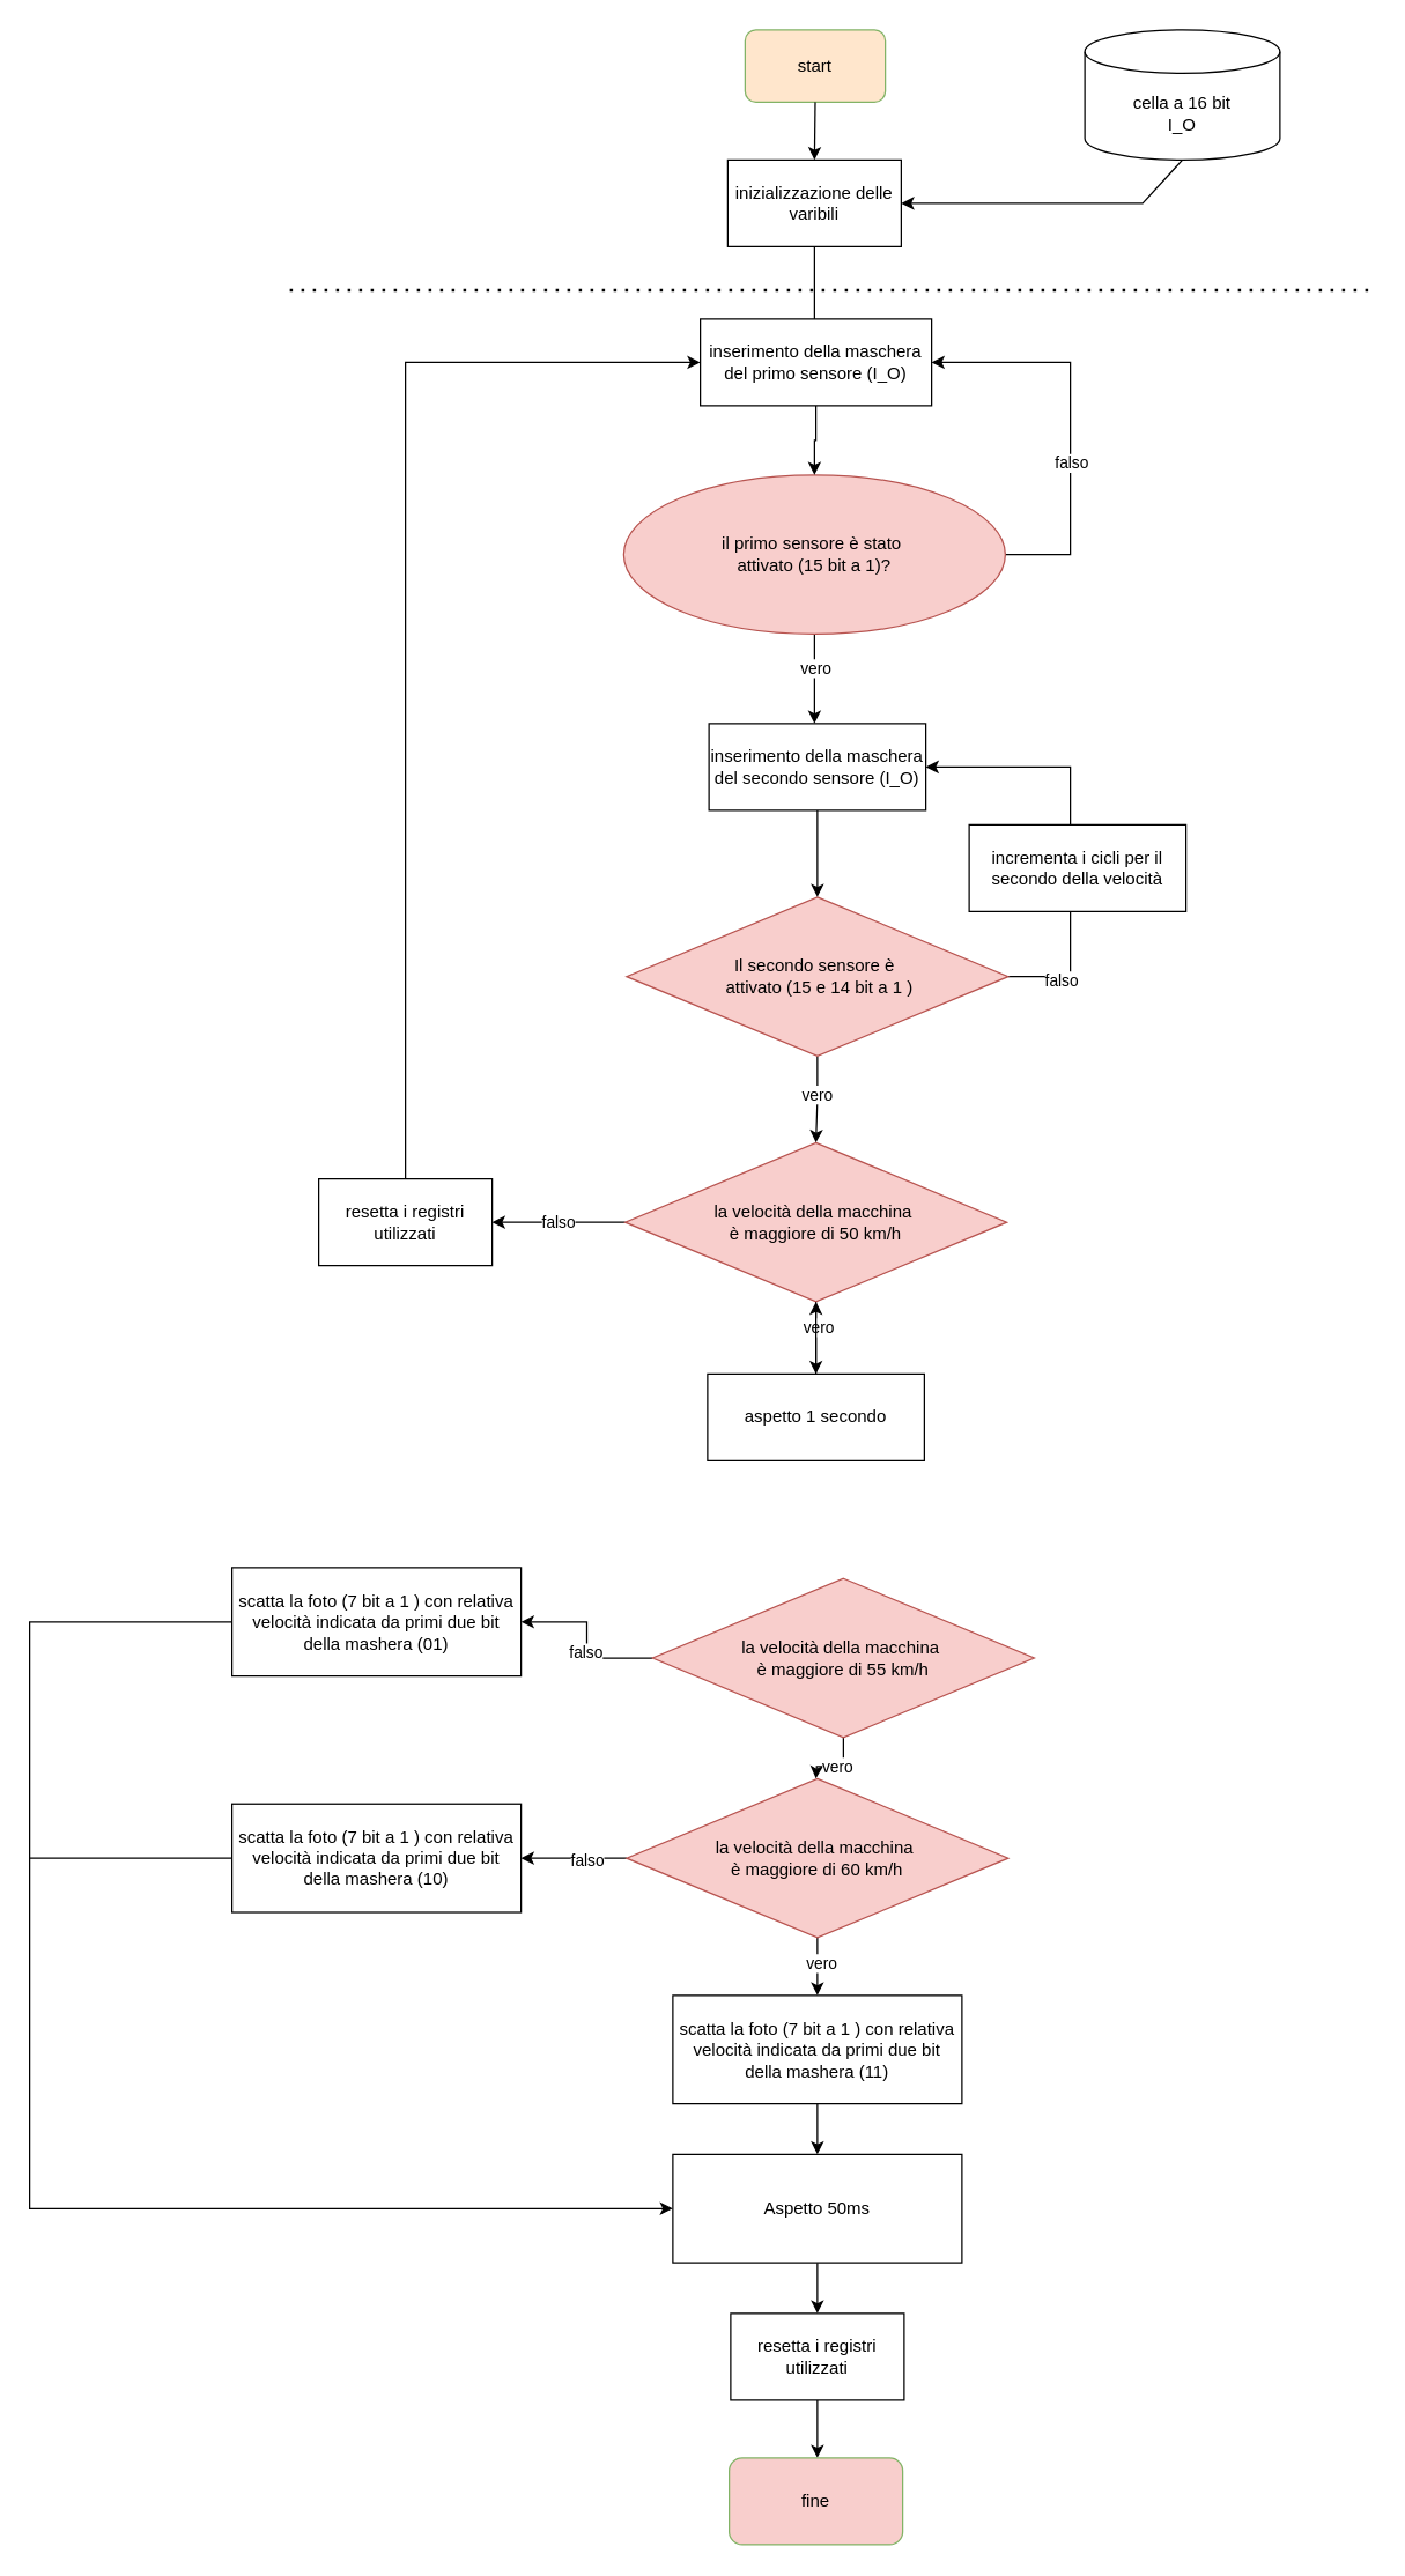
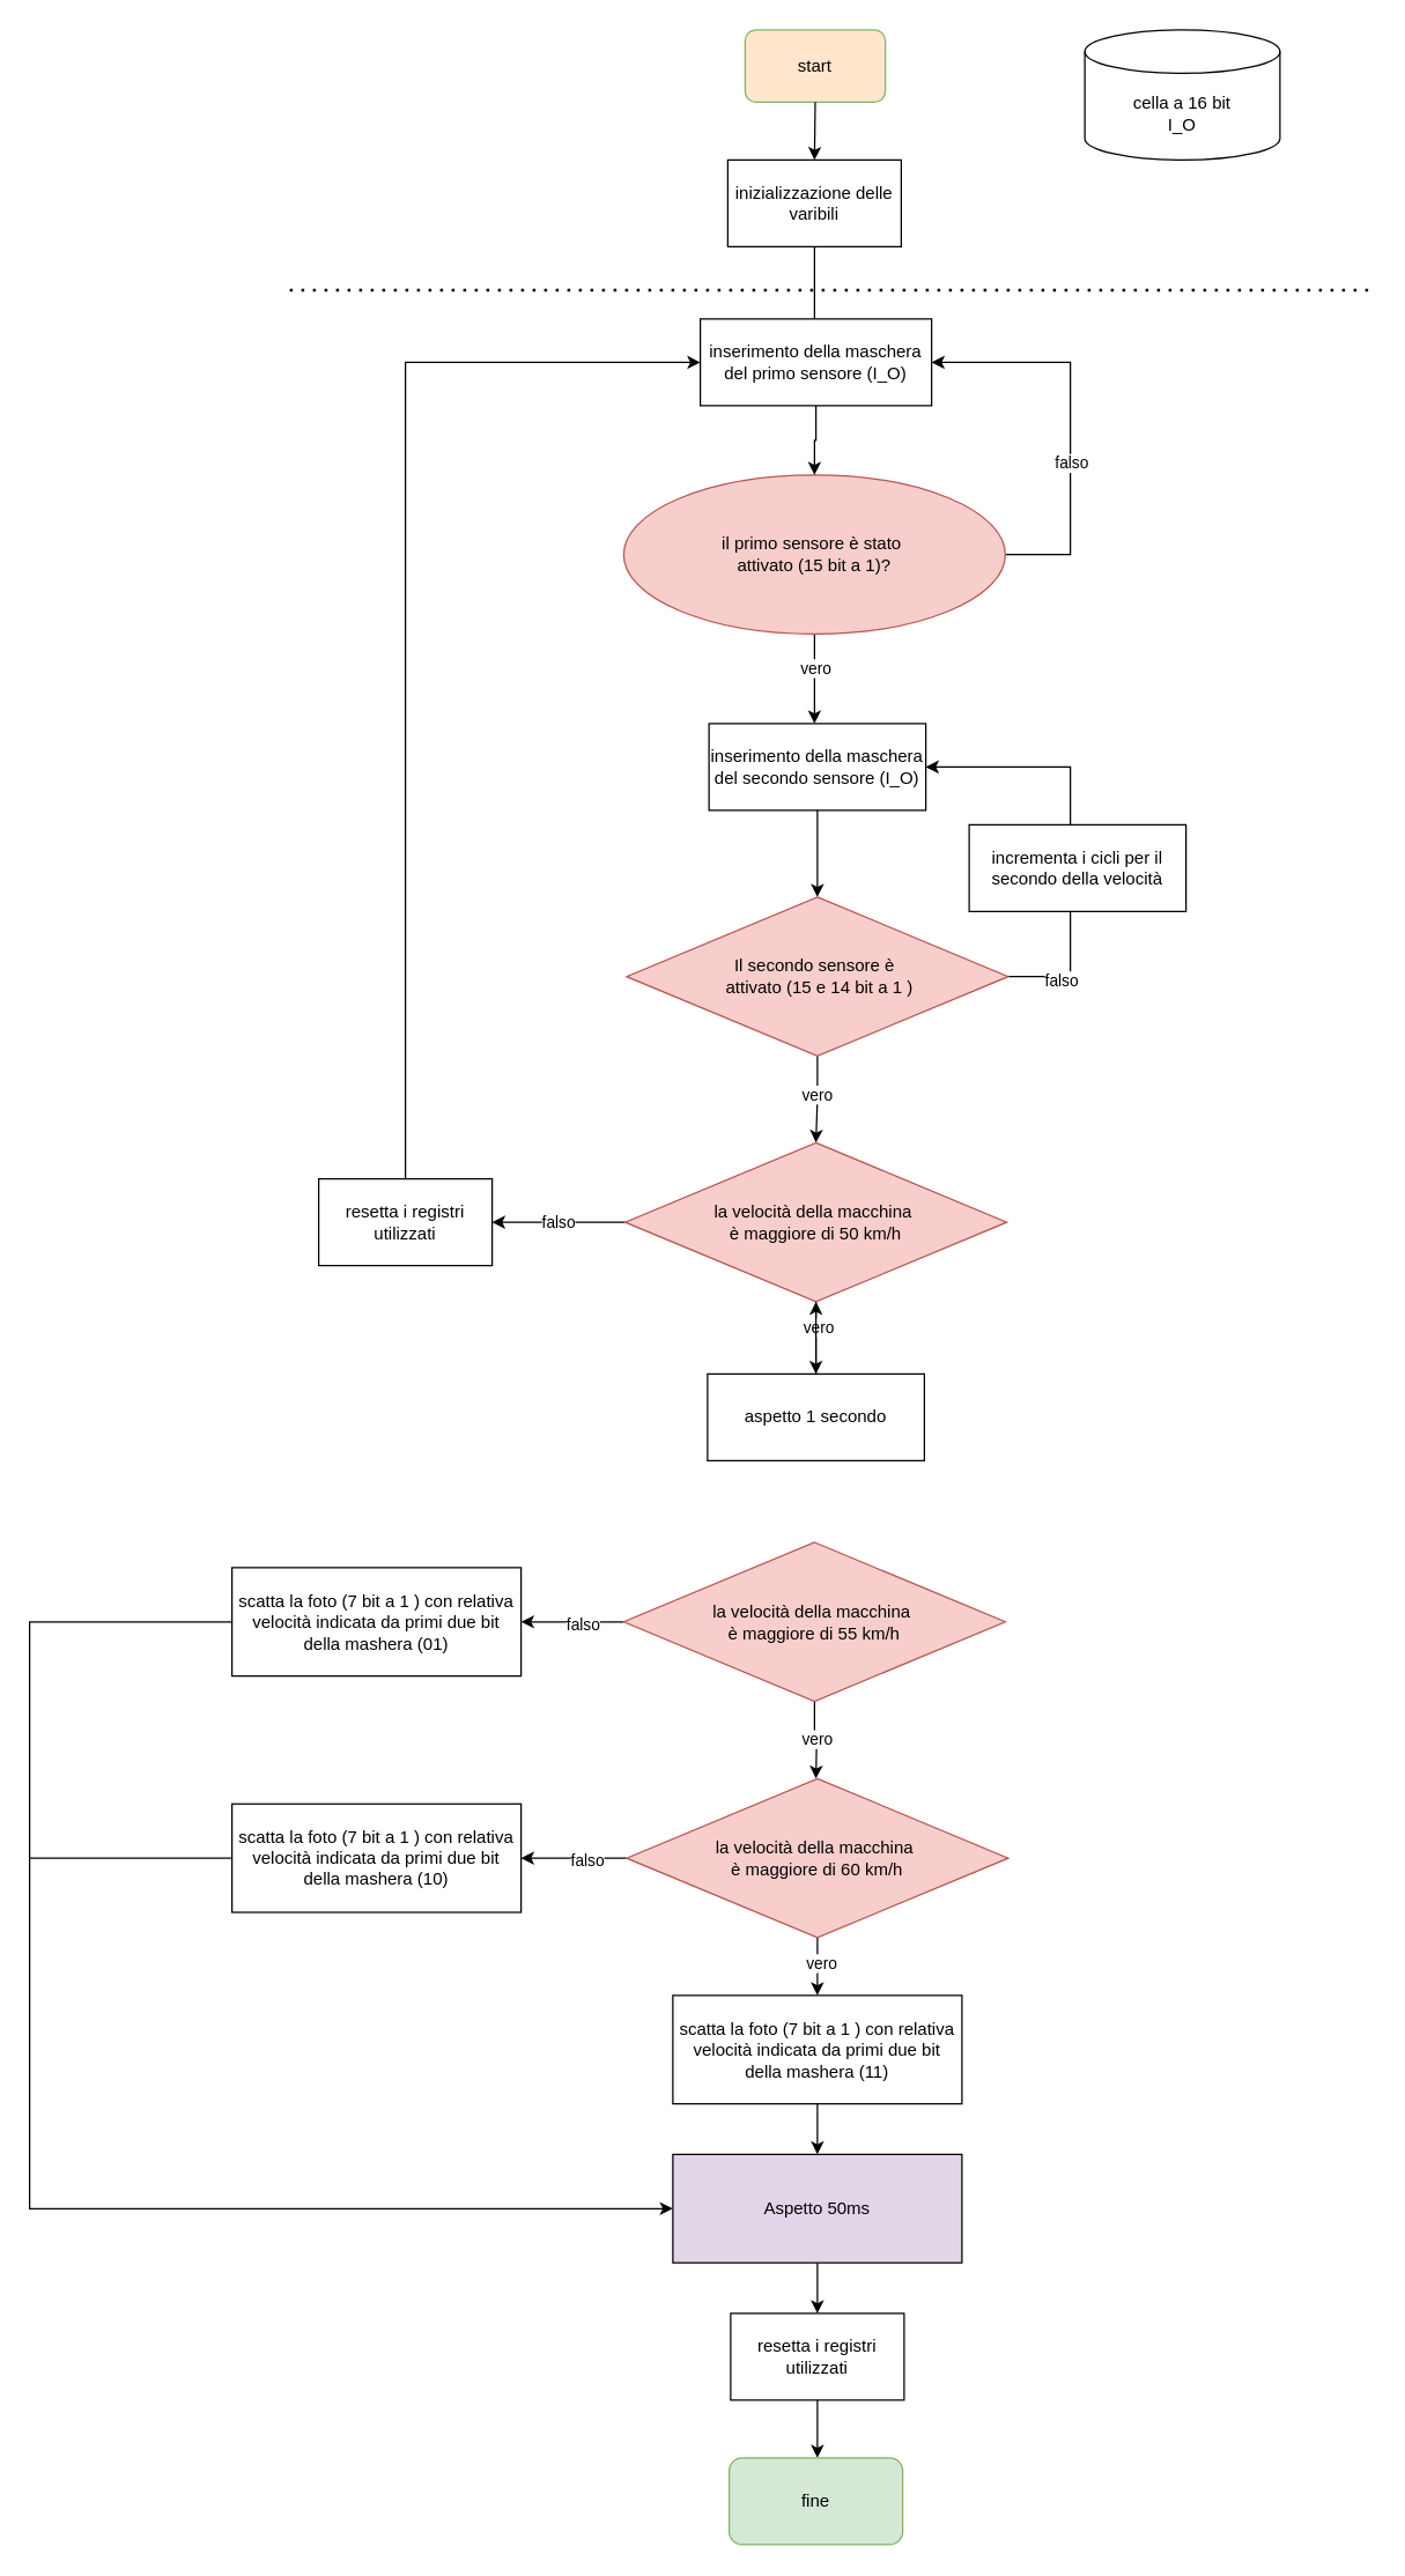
- <mxCell id="3" value="" style="endArrow=classic;html=1;rounded=0;exitX=0.5;exitY=1;exitDx=0;exitDy=0;exitPerimeter=0;entryX=1;entryY=0.5;entryDx=0;entryDy=0;" parent="1" source="2" target="8" edge="1"><mxGeometry width="50" height="50" relative="1" as="geometry"><mxPoint x="520" y="200" as="sourcePoint" /><mxPoint x="626.28" y="204.56" as="targetPoint" /><Array as="points"><mxPoint x="790" y="140" /></Array></mxGeometry></mxCell>
- <mxCell id="35" value="&lt;div&gt;la velocità della macchina&amp;nbsp;&lt;/div&gt;&lt;div&gt;è maggiore di 55 km/h&lt;br&gt;&lt;/div&gt;" style="rhombus;whiteSpace=wrap;html=1;fillColor=#f8cecc;strokeColor=#b85450;" vertex="1" parent="1"><mxGeometry x="451" y="1091.5" width="264" height="110" as="geometry" /></mxCell>
+ <mxCell id="35" value="&lt;div&gt;la velocità della macchina&amp;nbsp;&lt;/div&gt;&lt;div&gt;è maggiore di 55 km/h&lt;br&gt;&lt;/div&gt;" style="rhombus;whiteSpace=wrap;html=1;fillColor=#f8cecc;strokeColor=#b85450;" vertex="1" parent="1"><mxGeometry x="431" y="1066.5" width="264" height="110" as="geometry" /></mxCell>
- <mxCell id="47" value="&lt;div&gt;Aspetto 50ms&lt;br&gt;&lt;/div&gt;" style="rounded=0;whiteSpace=wrap;html=1;" vertex="1" parent="1"><mxGeometry x="465" y="1490" width="200" height="75" as="geometry" /></mxCell>
+ <mxCell id="47" value="&lt;div&gt;Aspetto 50ms&lt;br&gt;&lt;/div&gt;" style="rounded=0;whiteSpace=wrap;html=1;fillColor=#e1d5e7;" vertex="1" parent="1"><mxGeometry x="465" y="1490" width="200" height="75" as="geometry" /></mxCell>
- <mxCell id="51" value="&lt;div&gt;fine&lt;/div&gt;" style="rounded=1;whiteSpace=wrap;html=1;fillColor=#f8cecc;strokeColor=#82b366;" vertex="1" parent="1"><mxGeometry x="504" y="1700" width="120" height="60" as="geometry" /></mxCell>
+ <mxCell id="51" value="&lt;div&gt;fine&lt;/div&gt;" style="rounded=1;whiteSpace=wrap;html=1;fillColor=#d5e8d4;strokeColor=#82b366;" vertex="1" parent="1"><mxGeometry x="504" y="1700" width="120" height="60" as="geometry" /></mxCell>
